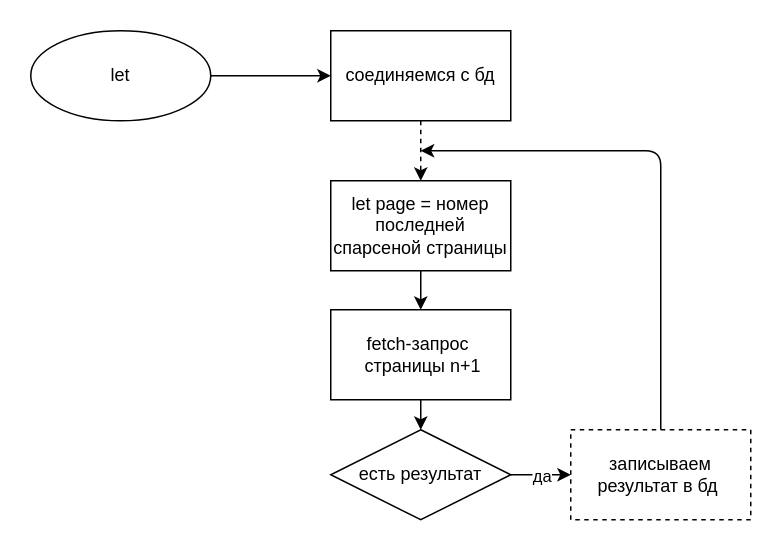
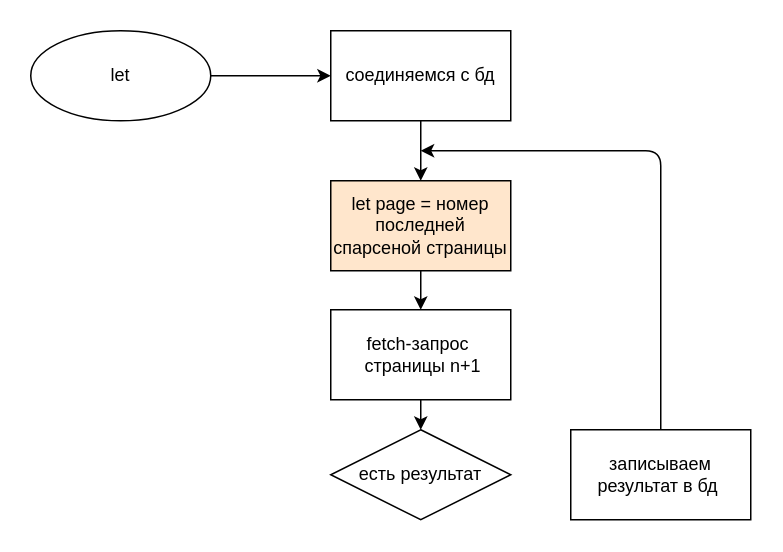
- <mxCell id="12" value="" style="endArrow=classic;html=1;exitX=0.5;exitY=1;exitDx=0;exitDy=0;entryX=0.5;entryY=0;entryDx=0;entryDy=0;dashed=1;" parent="1" source="4" target="5" edge="1"><mxGeometry width="50" height="50" relative="1" as="geometry"><mxPoint x="290" y="-10" as="sourcePoint" /><mxPoint x="290" y="30" as="targetPoint" /></mxGeometry></mxCell>
+ <mxCell id="12" value="" style="endArrow=classic;html=1;exitX=0.5;exitY=1;exitDx=0;exitDy=0;entryX=0.5;entryY=0;entryDx=0;entryDy=0;" parent="1" source="4" target="5" edge="1"><mxGeometry width="50" height="50" relative="1" as="geometry"><mxPoint x="290" y="-10" as="sourcePoint" /><mxPoint x="290" y="30" as="targetPoint" /></mxGeometry></mxCell>
- <mxCell id="5" value="let page = номер последней спарсеной страницы" style="rounded=0;whiteSpace=wrap;html=1;" parent="1" vertex="1"><mxGeometry x="220" y="120" width="120" height="60" as="geometry" /></mxCell>
+ <mxCell id="5" value="let page = номер последней спарсеной страницы" style="rounded=0;whiteSpace=wrap;html=1;fillColor=#ffe6cc;" parent="1" vertex="1"><mxGeometry x="220" y="120" width="120" height="60" as="geometry" /></mxCell>
- <mxCell id="9" value="" style="endArrow=classic;html=1;exitX=1;exitY=0.5;exitDx=0;exitDy=0;entryX=0;entryY=0.5;entryDx=0;entryDy=0;" parent="1" source="8" target="7" edge="1"><mxGeometry relative="1" as="geometry"><mxPoint x="240" y="266" as="sourcePoint" /><mxPoint x="340" y="266" as="targetPoint" /></mxGeometry></mxCell>
- <mxCell id="10" value="да" style="edgeLabel;resizable=0;html=1;align=center;verticalAlign=middle;" parent="9" connectable="0" vertex="1"><mxGeometry relative="1" as="geometry" /></mxCell>
- <mxCell id="7" value="записываем результат в бд&amp;nbsp;" style="rounded=0;whiteSpace=wrap;html=1;dashed=1;" parent="1" vertex="1"><mxGeometry x="380" y="286" width="120" height="60" as="geometry" /></mxCell>
+ <mxCell id="7" value="записываем результат в бд&amp;nbsp;" style="rounded=0;whiteSpace=wrap;html=1;" parent="1" vertex="1"><mxGeometry x="380" y="286" width="120" height="60" as="geometry" /></mxCell>
